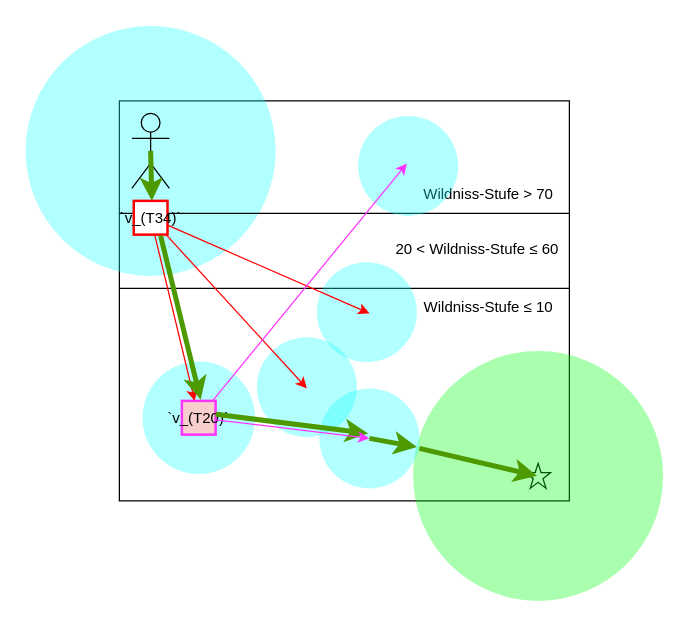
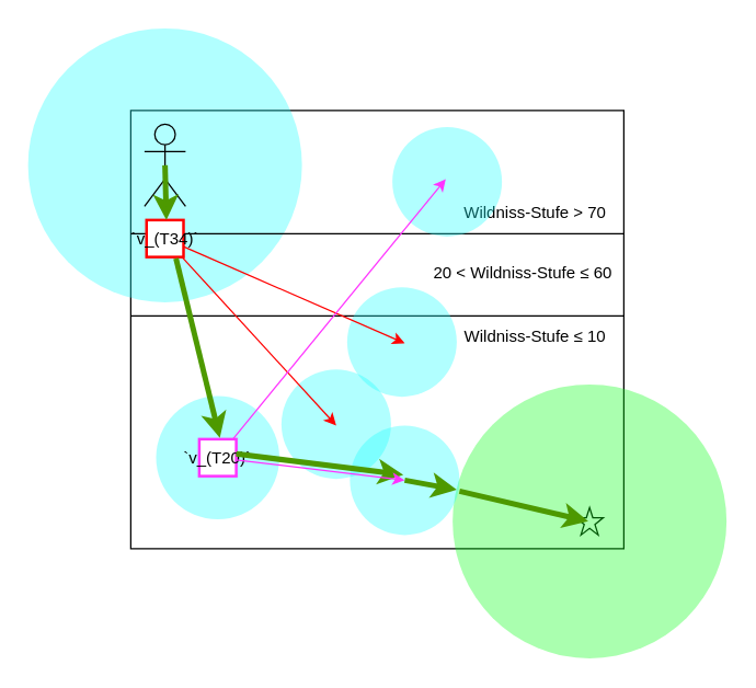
- <mxCell id="13" style="edgeStyle=none;rounded=0;orthogonalLoop=1;jettySize=auto;html=1;strokeColor=#FF0000;" parent="1" source="11" target="12" edge="1"><mxGeometry relative="1" as="geometry"><mxPoint x="155" y="340" as="targetPoint" /></mxGeometry></mxCell>
- <mxCell id="12" value="`v_(T20)`" style="rounded=0;whiteSpace=wrap;html=1;strokeColor=#FF33FF;strokeWidth=2;fillColor=#f8cecc;" parent="1" vertex="1"><mxGeometry x="145" y="320" width="27" height="27" as="geometry" /></mxCell>
+ <mxCell id="12" value="`v_(T20)`" style="rounded=0;whiteSpace=wrap;html=1;strokeColor=#FF33FF;strokeWidth=2;" parent="1" vertex="1"><mxGeometry x="145" y="320" width="27" height="27" as="geometry" /></mxCell>
